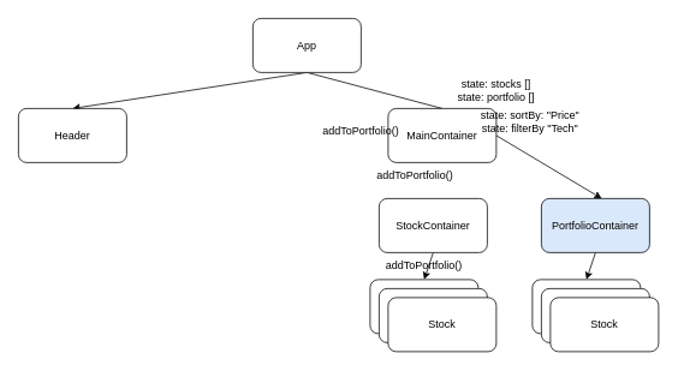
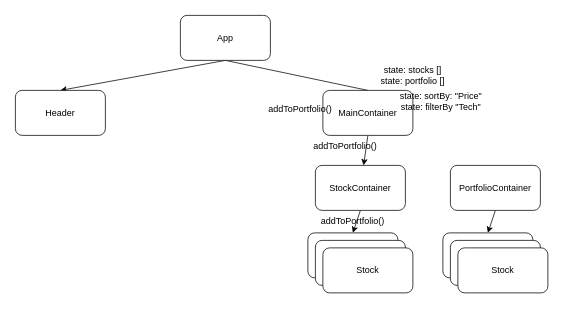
- <mxCell id="4" value="App" style="rounded=1;whiteSpace=wrap;html=1;" vertex="1" parent="1"><mxGeometry x="280" y="20" width="120" height="60" as="geometry" /></mxCell>
+ <mxCell id="4" value="App" style="rounded=1;whiteSpace=wrap;html=1;" vertex="1" parent="1"><mxGeometry x="240" y="20" width="120" height="60" as="geometry" /></mxCell>
- <mxCell id="7" style="edgeStyle=none;html=1;exitX=1;exitY=0.5;exitDx=0;exitDy=0;entryX=0.558;entryY=0;entryDx=0;entryDy=0;entryPerimeter=0;" edge="1" parent="1" source="8" target="12"><mxGeometry relative="1" as="geometry" /></mxCell>
+ <mxCell id="6" style="edgeStyle=none;html=1;exitX=0.5;exitY=1;exitDx=0;exitDy=0;" edge="1" parent="1" source="8" target="10"><mxGeometry relative="1" as="geometry" /></mxCell>
- <mxCell id="12" value="PortfolioContainer" style="rounded=1;whiteSpace=wrap;html=1;fillColor=#dae8fc;" vertex="1" parent="1"><mxGeometry x="600" y="220" width="120" height="60" as="geometry" /></mxCell>
+ <mxCell id="12" value="PortfolioContainer" style="rounded=1;whiteSpace=wrap;html=1;" vertex="1" parent="1"><mxGeometry x="600" y="220" width="120" height="60" as="geometry" /></mxCell>
